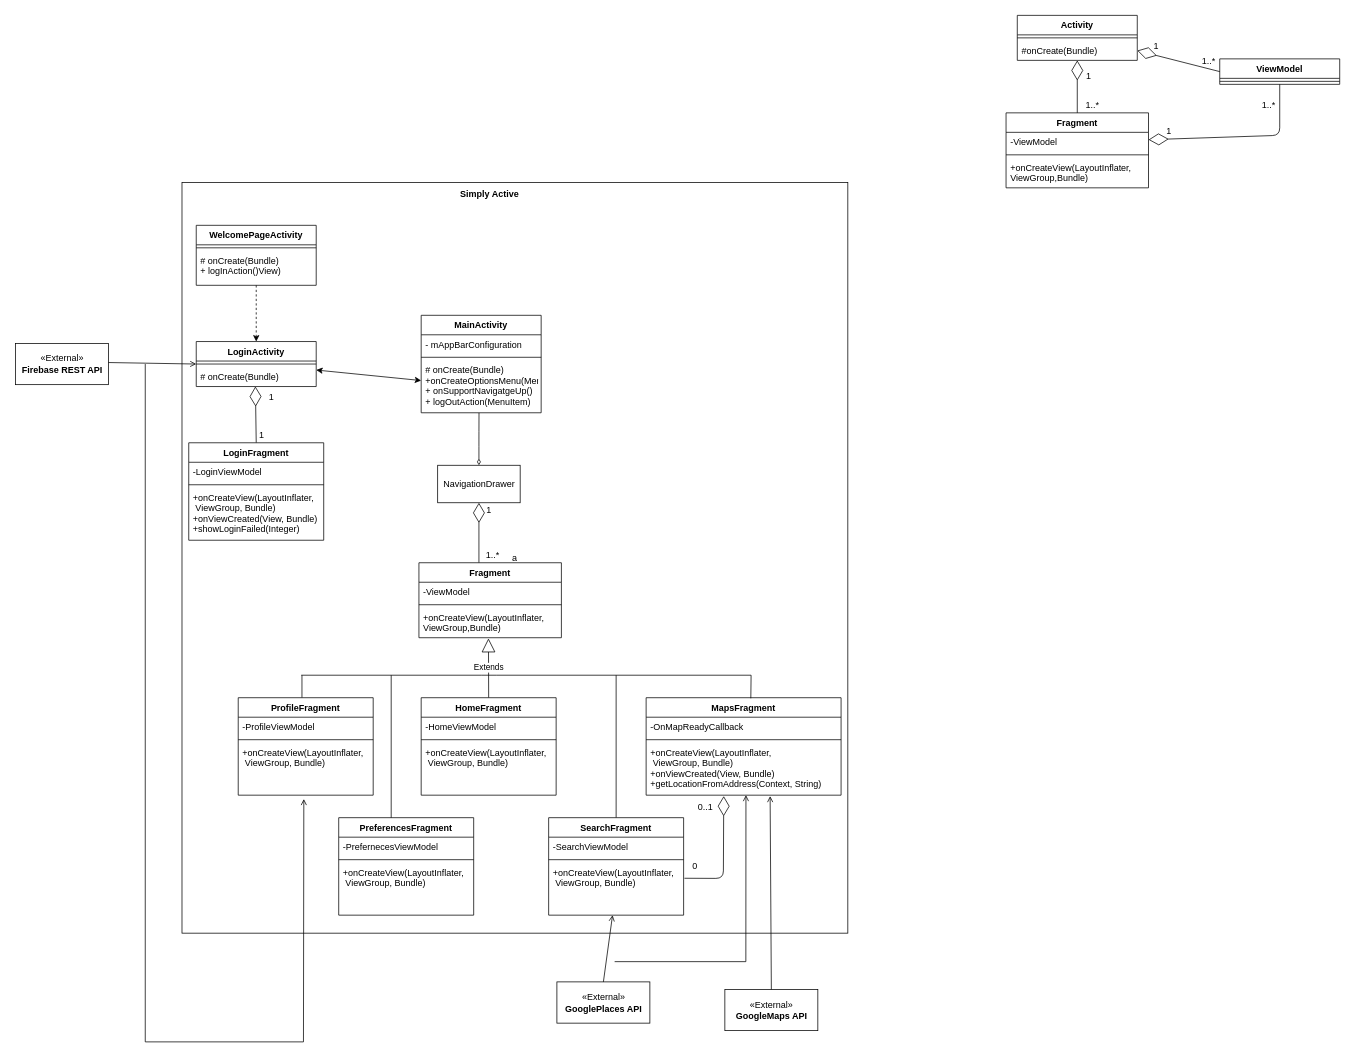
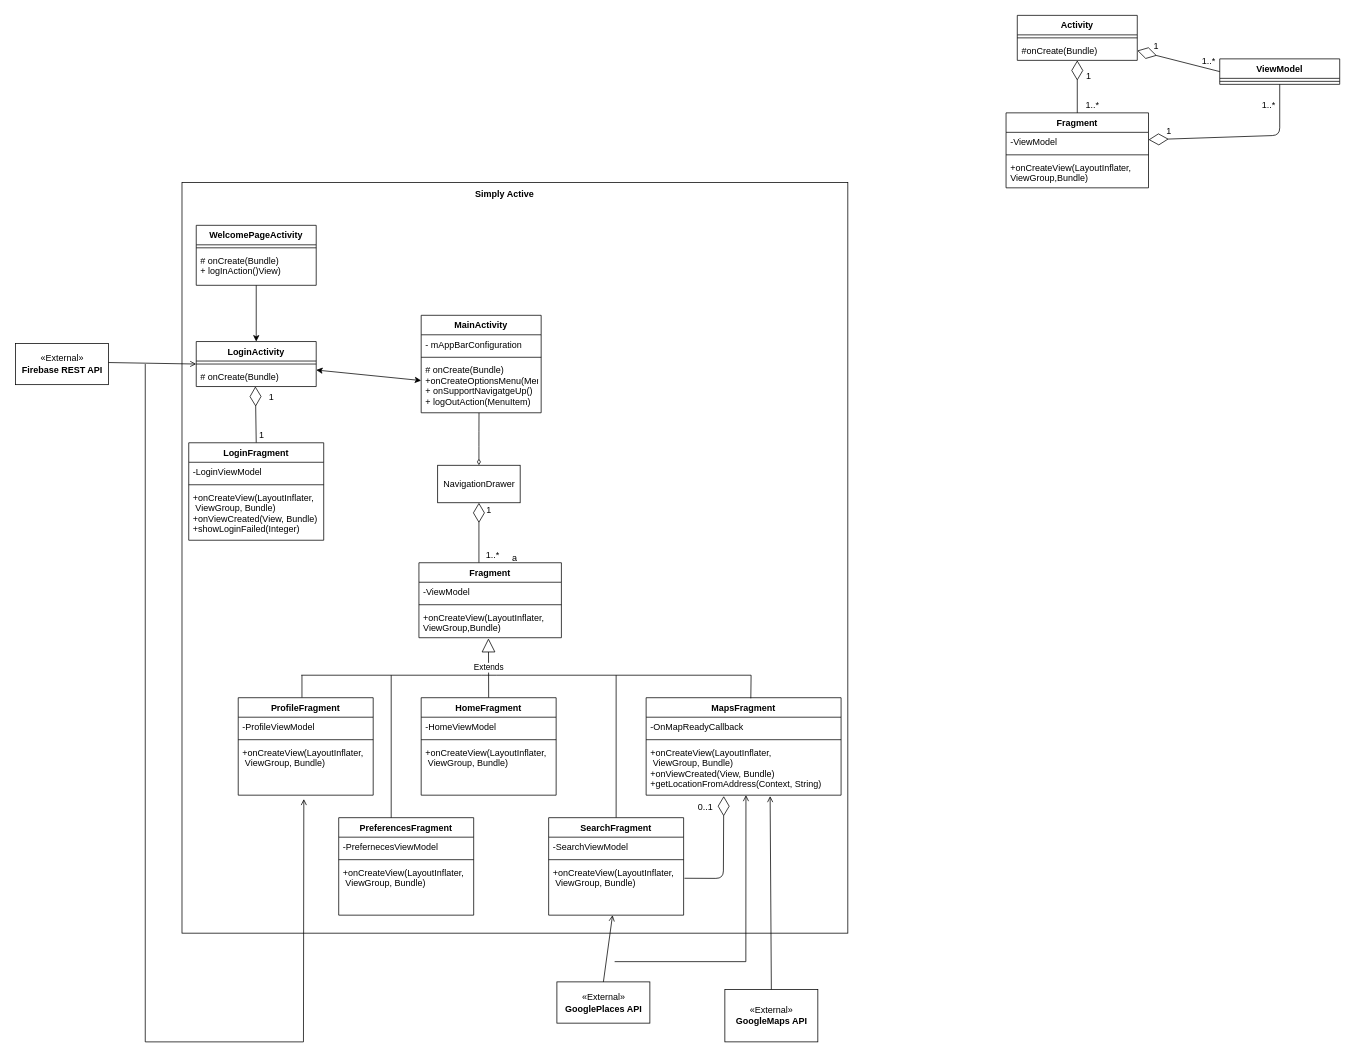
- <mxCell id="67" value="&lt;b&gt;Simply Active&lt;/b&gt;" style="text;html=1;align=center;verticalAlign=middle;resizable=0;points=[];autosize=1;" vertex="1" parent="1"><mxGeometry x="607.5" y="250" width="88" height="18" as="geometry" /></mxCell>
+ <mxCell id="67" value="&lt;b&gt;Simply Active&lt;/b&gt;" style="text;html=1;align=center;verticalAlign=middle;resizable=0;points=[];autosize=1;" vertex="1" parent="1"><mxGeometry x="627.5" y="250" width="88" height="18" as="geometry" /></mxCell>
- <mxCell id="49" value="" style="endArrow=classic;html=1;entryX=0.5;entryY=0;entryDx=0;entryDy=0;dashed=1;" edge="1" parent="1" source="18" target="46"><mxGeometry width="50" height="50" relative="1" as="geometry"><mxPoint x="661" y="600" as="sourcePoint" /><mxPoint x="711" y="550" as="targetPoint" /></mxGeometry></mxCell>
+ <mxCell id="49" value="" style="endArrow=classic;html=1;entryX=0.5;entryY=0;entryDx=0;entryDy=0;" edge="1" parent="1" source="18" target="46"><mxGeometry width="50" height="50" relative="1" as="geometry"><mxPoint x="661" y="600" as="sourcePoint" /><mxPoint x="711" y="550" as="targetPoint" /></mxGeometry></mxCell>
- <mxCell id="86" value="0" style="text;html=1;align=center;verticalAlign=middle;resizable=0;points=[];autosize=1;" vertex="1" parent="1"><mxGeometry x="917" y="1146" width="17" height="18" as="geometry" /></mxCell>
- <mxCell id="70" value="«External»&lt;br&gt;&lt;b&gt;GoogleMaps API&lt;/b&gt;" style="html=1;" vertex="1" parent="1"><mxGeometry x="966" y="1319" width="124" height="55" as="geometry" /></mxCell>
+ <mxCell id="70" value="«External»&lt;br&gt;&lt;b&gt;GoogleMaps API&lt;/b&gt;" style="html=1;" vertex="1" parent="1"><mxGeometry x="966" y="1319" width="124" height="70" as="geometry" /></mxCell>
